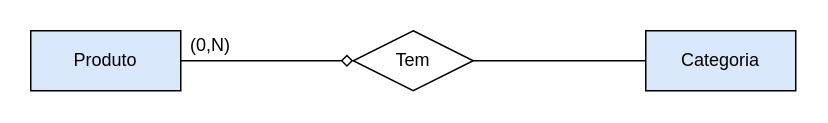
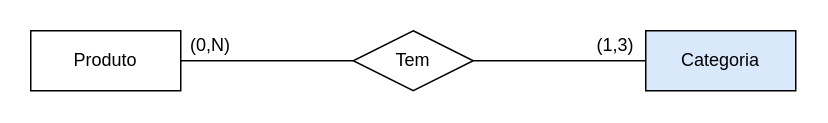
+ <mxCell id="7" value="(1,3)" style="text;html=1;strokeColor=none;fillColor=none;align=center;verticalAlign=middle;whiteSpace=wrap;rounded=0;" vertex="1" parent="1"><mxGeometry x="390" y="20" width="40" height="20" as="geometry" /></mxCell>
- <mxCell id="3" value="Produto" style="whiteSpace=wrap;html=1;align=center;fillColor=#dae8fc;" vertex="1" parent="1"><mxGeometry x="20" y="20" width="100" height="40" as="geometry" /></mxCell>
+ <mxCell id="3" value="Produto" style="whiteSpace=wrap;html=1;align=center;" vertex="1" parent="1"><mxGeometry x="20" y="20" width="100" height="40" as="geometry" /></mxCell>
- <mxCell id="2" style="edgeStyle=none;html=1;exitX=1;exitY=0.5;exitDx=0;exitDy=0;entryX=0;entryY=0.5;entryDx=0;entryDy=0;endArrow=diamond;endFill=0;" edge="1" parent="1" source="3" target="6"><mxGeometry relative="1" as="geometry" /></mxCell>
+ <mxCell id="2" style="edgeStyle=none;html=1;exitX=1;exitY=0.5;exitDx=0;exitDy=0;entryX=0;entryY=0.5;entryDx=0;entryDy=0;endArrow=none;endFill=0;" edge="1" parent="1" source="3" target="6"><mxGeometry relative="1" as="geometry" /></mxCell>
